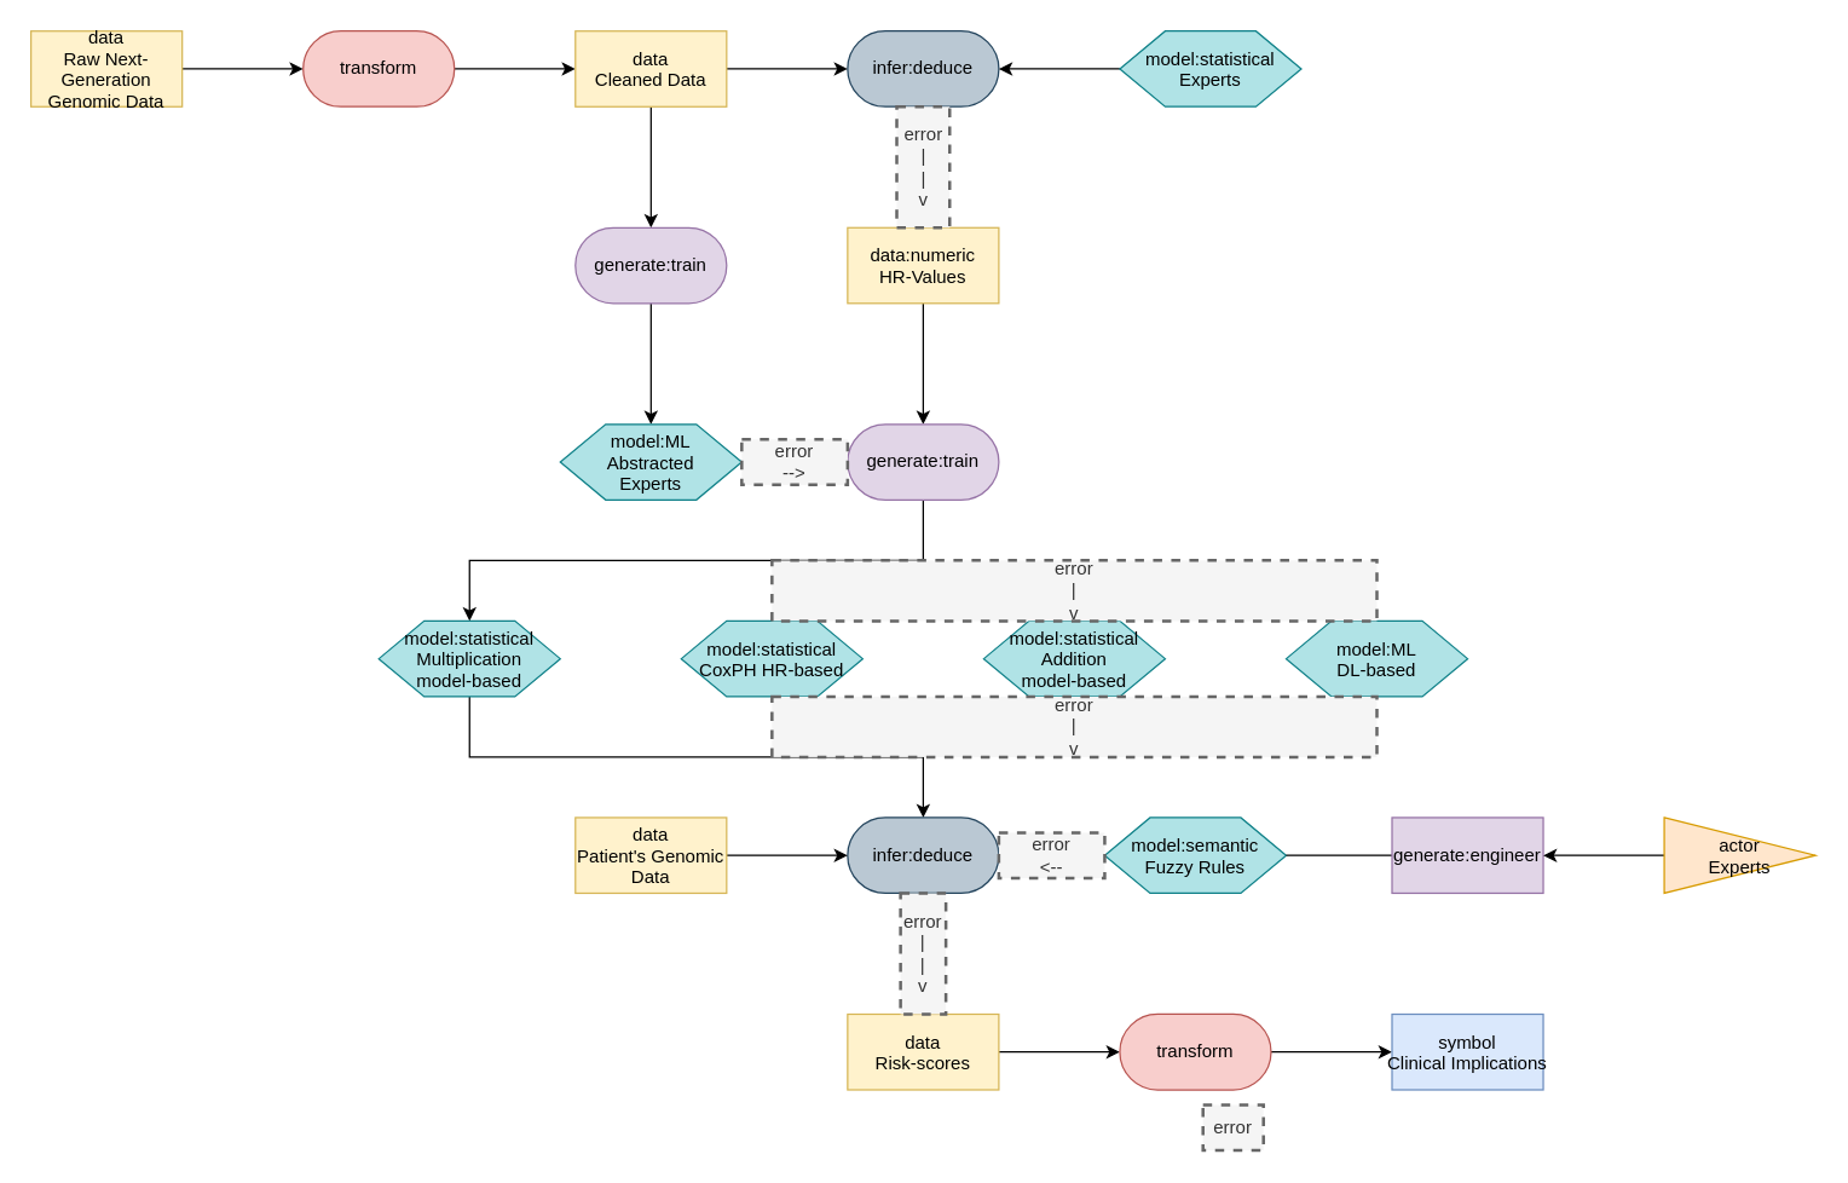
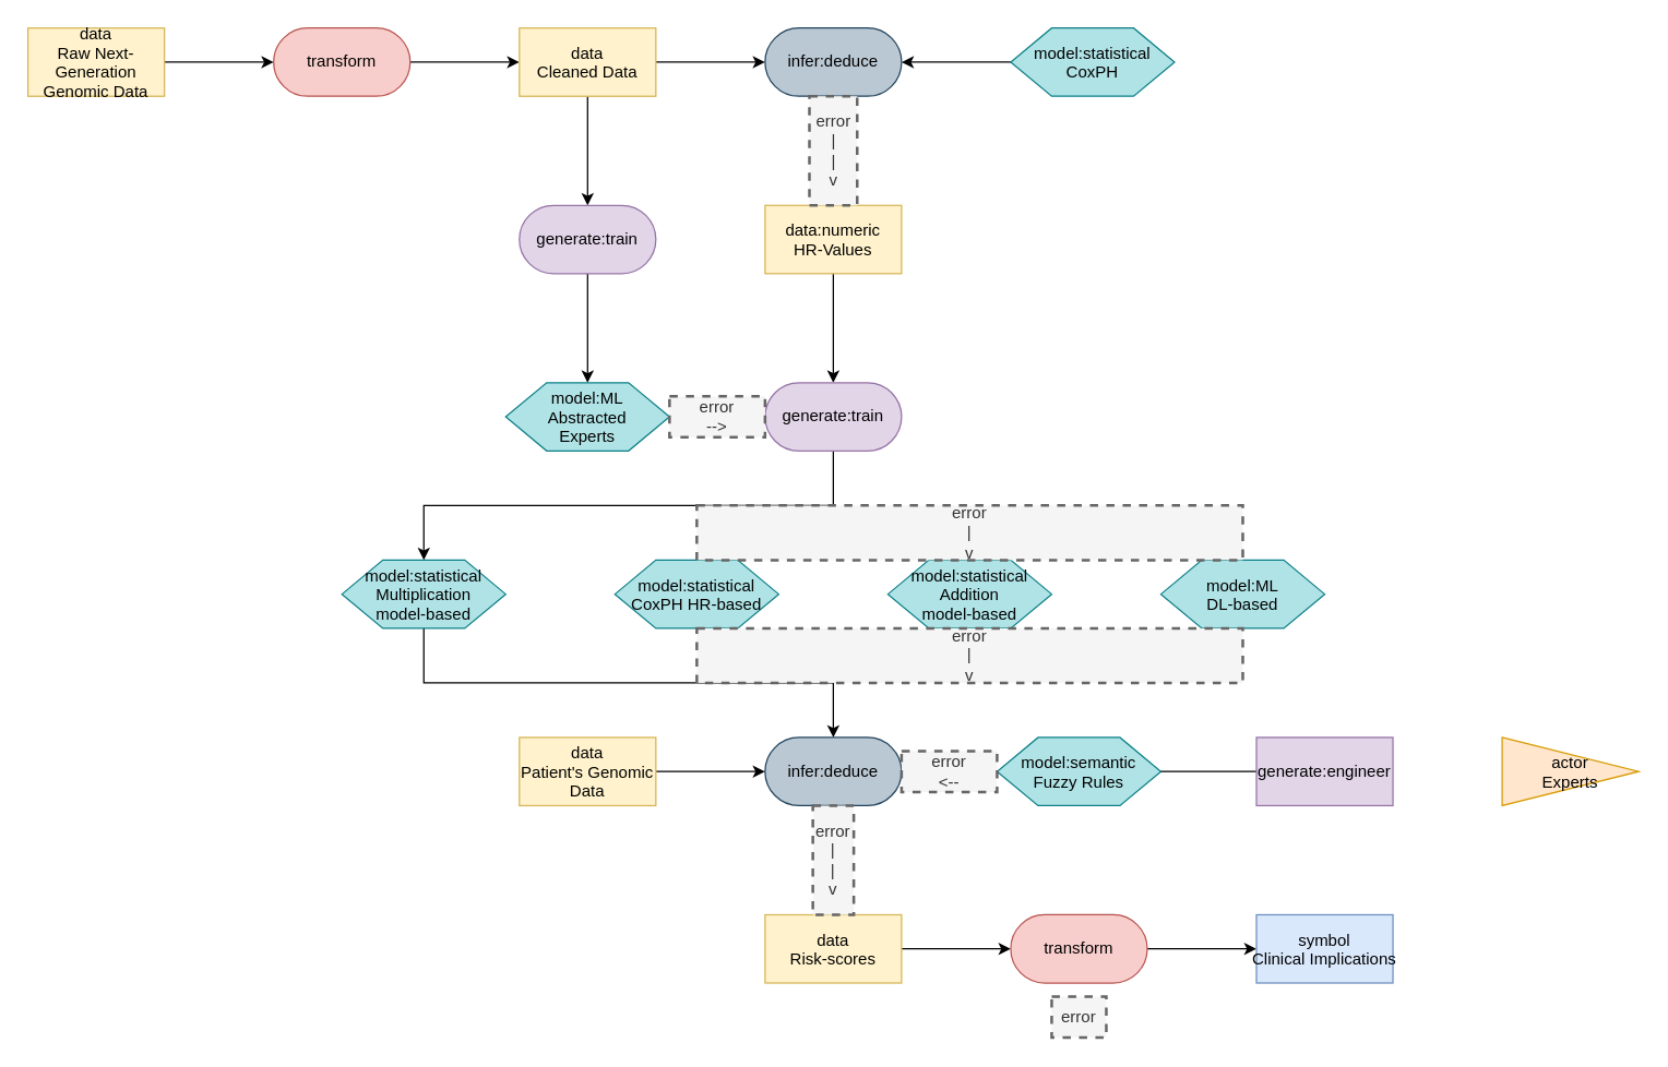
- <mxCell id="11" value="model:statistical&#10;Experts" style="shape=hexagon;perimeter=hexagonPerimeter2;fillColor=#b0e3e6;strokeColor=#0e8088;" name="model" vertex="1" parent="1"><mxGeometry x="740" y="20" width="120" height="50" as="geometry" /></mxCell>
+ <mxCell id="11" value="model:statistical&#10;CoxPH" style="shape=hexagon;perimeter=hexagonPerimeter2;fillColor=#b0e3e6;strokeColor=#0e8088;" name="model" vertex="1" parent="1"><mxGeometry x="740" y="20" width="120" height="50" as="geometry" /></mxCell>
- <mxCell id="35" style="edgeStyle=orthogonalEdgeStyle;rounded=0;orthogonalLoop=1;jettySize=auto;html=1;exitX=0;exitY=0.5;exitDx=0;exitDy=0;entryX=1;entryY=0.5;entryDx=0;entryDy=0;" edge="1" parent="1" source="36" target="34"><mxGeometry relative="1" as="geometry" /></mxCell>
- <mxCell id="43" value="error" style="text;html=1;align=center;verticalAlign=middle;whiteSpace=wrap;rounded=0;dashed=1;fillColor=#f5f5f5;fontColor=#333333;strokeColor=#666666;strokeWidth=2;" name="text" vertex="1" parent="1"><mxGeometry x="795" y="730" width="40" height="30" as="geometry" /></mxCell>
+ <mxCell id="43" value="error" style="text;html=1;align=center;verticalAlign=middle;whiteSpace=wrap;rounded=0;dashed=1;fillColor=#f5f5f5;fontColor=#333333;strokeColor=#666666;strokeWidth=2;" name="text" vertex="1" parent="1"><mxGeometry x="770" y="730" width="40" height="30" as="geometry" /></mxCell>
